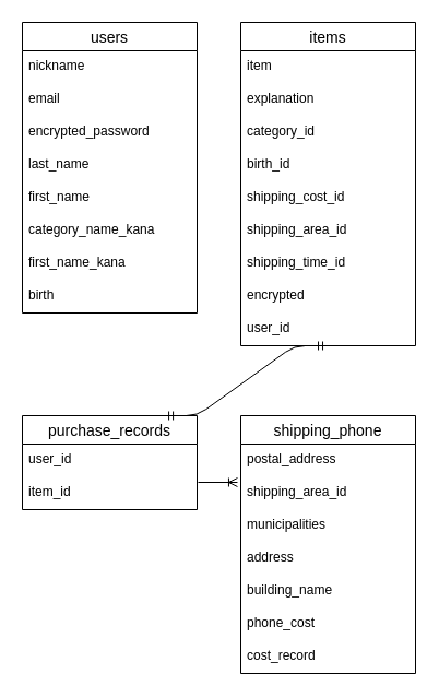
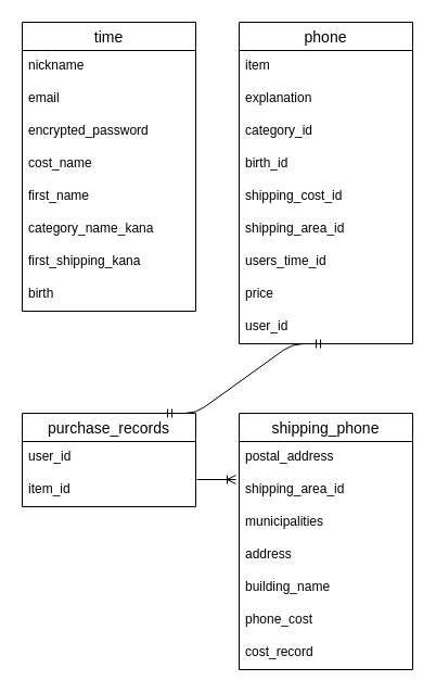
- <mxCell id="2" value="users" style="swimlane;fontStyle=0;childLayout=stackLayout;horizontal=1;startSize=26;horizontalStack=0;resizeParent=1;resizeParentMax=0;resizeLast=0;collapsible=1;marginBottom=0;align=center;fontSize=14;" vertex="1" parent="1"><mxGeometry y="20" width="160" height="266" as="geometry" x="20" /></mxCell>
+ <mxCell id="2" value="time" style="swimlane;fontStyle=0;childLayout=stackLayout;horizontal=1;startSize=26;horizontalStack=0;resizeParent=1;resizeParentMax=0;resizeLast=0;collapsible=1;marginBottom=0;align=center;fontSize=14;" vertex="1" parent="1"><mxGeometry y="20" width="160" height="266" as="geometry" x="20" /></mxCell>
- <mxCell id="11" value="items" style="swimlane;fontStyle=0;childLayout=stackLayout;horizontal=1;startSize=26;horizontalStack=0;resizeParent=1;resizeParentMax=0;resizeLast=0;collapsible=1;marginBottom=0;align=center;fontSize=14;" vertex="1" parent="1"><mxGeometry x="220" y="20" width="160" height="296" as="geometry" /></mxCell>
+ <mxCell id="11" value="phone" style="swimlane;fontStyle=0;childLayout=stackLayout;horizontal=1;startSize=26;horizontalStack=0;resizeParent=1;resizeParentMax=0;resizeLast=0;collapsible=1;marginBottom=0;align=center;fontSize=14;" vertex="1" parent="1"><mxGeometry x="220" y="20" width="160" height="296" as="geometry" /></mxCell>
- <mxCell id="6" value="last_name" style="text;strokeColor=none;fillColor=none;spacingLeft=4;spacingRight=4;overflow=hidden;rotatable=0;points=[[0,0.5],[1,0.5]];portConstraint=eastwest;fontSize=12;" vertex="1" parent="2"><mxGeometry y="116" width="160" height="30" as="geometry" /></mxCell>
+ <mxCell id="6" value="cost_name" style="text;strokeColor=none;fillColor=none;spacingLeft=4;spacingRight=4;overflow=hidden;rotatable=0;points=[[0,0.5],[1,0.5]];portConstraint=eastwest;fontSize=12;" vertex="1" parent="2"><mxGeometry y="116" width="160" height="30" as="geometry" /></mxCell>
- <mxCell id="9" value="first_name_kana" style="text;strokeColor=none;fillColor=none;spacingLeft=4;spacingRight=4;overflow=hidden;rotatable=0;points=[[0,0.5],[1,0.5]];portConstraint=eastwest;fontSize=12;" vertex="1" parent="2"><mxGeometry y="206" width="160" height="30" as="geometry" /></mxCell>
+ <mxCell id="9" value="first_shipping_kana" style="text;strokeColor=none;fillColor=none;spacingLeft=4;spacingRight=4;overflow=hidden;rotatable=0;points=[[0,0.5],[1,0.5]];portConstraint=eastwest;fontSize=12;" vertex="1" parent="2"><mxGeometry y="206" width="160" height="30" as="geometry" /></mxCell>
- <mxCell id="18" value="shipping_time_id" style="text;strokeColor=none;fillColor=none;spacingLeft=4;spacingRight=4;overflow=hidden;rotatable=0;points=[[0,0.5],[1,0.5]];portConstraint=eastwest;fontSize=12;" vertex="1" parent="11"><mxGeometry y="206" width="160" height="30" as="geometry" /></mxCell>
+ <mxCell id="18" value="users_time_id" style="text;strokeColor=none;fillColor=none;spacingLeft=4;spacingRight=4;overflow=hidden;rotatable=0;points=[[0,0.5],[1,0.5]];portConstraint=eastwest;fontSize=12;" vertex="1" parent="11"><mxGeometry y="206" width="160" height="30" as="geometry" /></mxCell>
- <mxCell id="19" value="encrypted" style="text;strokeColor=none;fillColor=none;spacingLeft=4;spacingRight=4;overflow=hidden;rotatable=0;points=[[0,0.5],[1,0.5]];portConstraint=eastwest;fontSize=12;" vertex="1" parent="11"><mxGeometry y="236" width="160" height="30" as="geometry" /></mxCell>
+ <mxCell id="19" value="price" style="text;strokeColor=none;fillColor=none;spacingLeft=4;spacingRight=4;overflow=hidden;rotatable=0;points=[[0,0.5],[1,0.5]];portConstraint=eastwest;fontSize=12;" vertex="1" parent="11"><mxGeometry y="236" width="160" height="30" as="geometry" /></mxCell>
